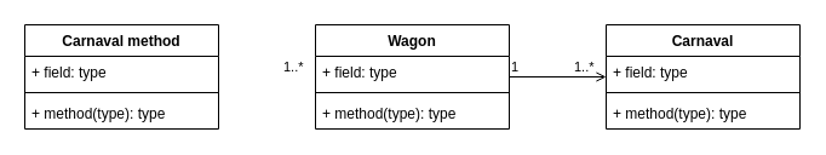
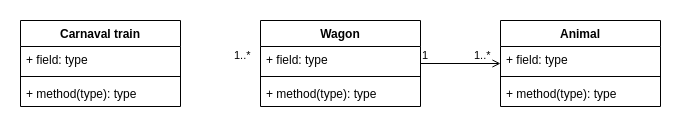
- <mxCell id="10" value="Carnaval method" style="swimlane;fontStyle=1;align=center;verticalAlign=top;childLayout=stackLayout;horizontal=1;startSize=26;horizontalStack=0;resizeParent=1;resizeParentMax=0;resizeLast=0;collapsible=1;marginBottom=0;" vertex="1" parent="1"><mxGeometry x="20" y="20" width="160" height="86" as="geometry" /></mxCell>
+ <mxCell id="10" value="Carnaval train" style="swimlane;fontStyle=1;align=center;verticalAlign=top;childLayout=stackLayout;horizontal=1;startSize=26;horizontalStack=0;resizeParent=1;resizeParentMax=0;resizeLast=0;collapsible=1;marginBottom=0;" vertex="1" parent="1"><mxGeometry x="20" y="20" width="160" height="86" as="geometry" /></mxCell>
- <mxCell id="6" value="Carnaval" style="swimlane;fontStyle=1;align=center;verticalAlign=top;childLayout=stackLayout;horizontal=1;startSize=26;horizontalStack=0;resizeParent=1;resizeParentMax=0;resizeLast=0;collapsible=1;marginBottom=0;" vertex="1" parent="1"><mxGeometry x="500" y="20" width="160" height="86" as="geometry" /></mxCell>
+ <mxCell id="6" value="Animal" style="swimlane;fontStyle=1;align=center;verticalAlign=top;childLayout=stackLayout;horizontal=1;startSize=26;horizontalStack=0;resizeParent=1;resizeParentMax=0;resizeLast=0;collapsible=1;marginBottom=0;" vertex="1" parent="1"><mxGeometry x="500" y="20" width="160" height="86" as="geometry" /></mxCell>
